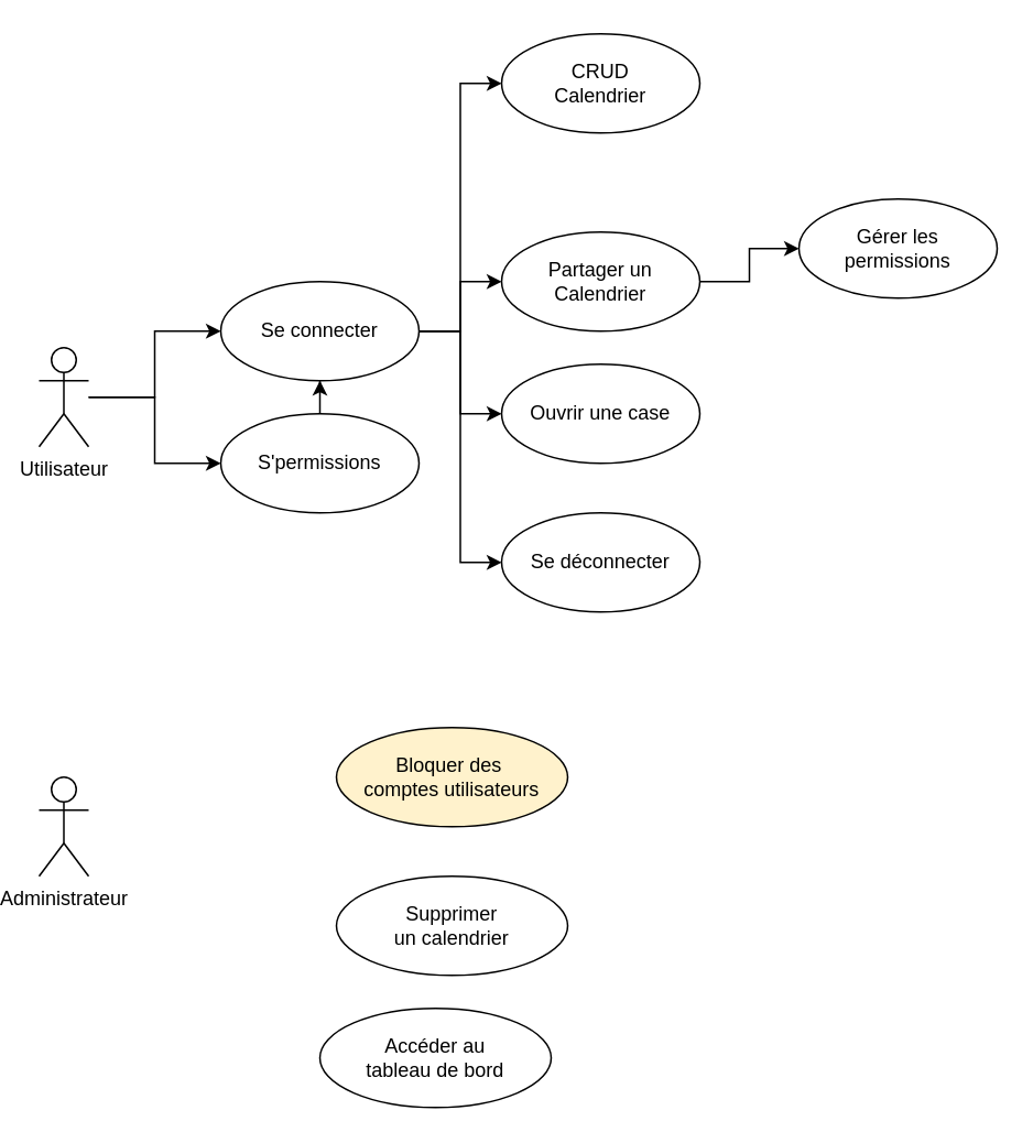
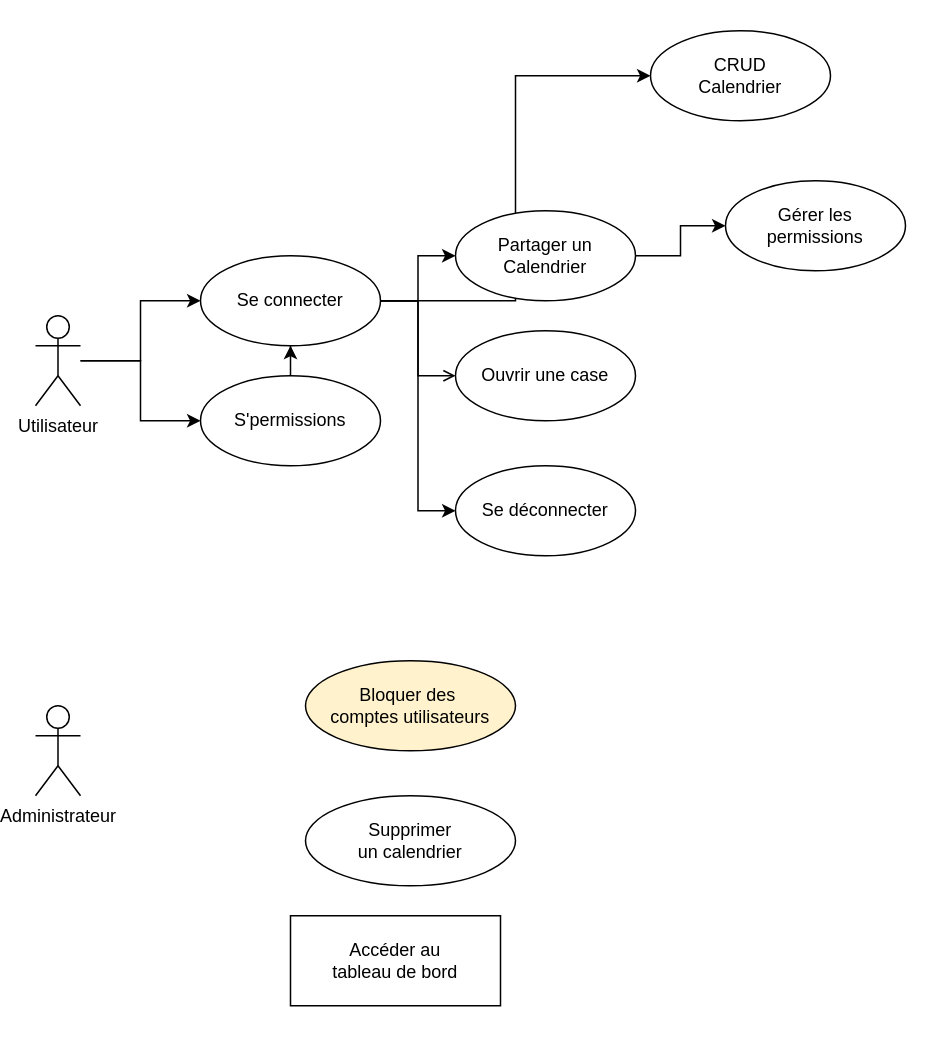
- <mxCell id="12" value="CRUD&lt;div&gt;Calendrier&lt;/div&gt;" style="ellipse;whiteSpace=wrap;html=1;" parent="1" vertex="1"><mxGeometry x="300" y="20" width="120" height="60" as="geometry" /></mxCell>
+ <mxCell id="12" value="CRUD&lt;div&gt;Calendrier&lt;/div&gt;" style="ellipse;whiteSpace=wrap;html=1;" parent="1" vertex="1"><mxGeometry x="430" y="20" width="120" height="60" as="geometry" /></mxCell>
- <mxCell id="9" style="edgeStyle=orthogonalEdgeStyle;rounded=0;orthogonalLoop=1;jettySize=auto;html=1;entryX=0;entryY=0.5;entryDx=0;entryDy=0;" parent="1" source="11" target="13" edge="1"><mxGeometry relative="1" as="geometry" /></mxCell>
+ <mxCell id="9" style="edgeStyle=orthogonalEdgeStyle;rounded=0;orthogonalLoop=1;jettySize=auto;html=1;entryX=0;entryY=0.5;entryDx=0;entryDy=0;endArrow=open;" parent="1" source="11" target="13" edge="1"><mxGeometry relative="1" as="geometry" /></mxCell>
- <mxCell id="21" value="Accéder au&lt;div&gt;tableau de bord&lt;/div&gt;" style="ellipse;whiteSpace=wrap;html=1;" vertex="1" parent="1"><mxGeometry x="190" y="610" width="140" height="60" as="geometry" /></mxCell>
+ <mxCell id="21" value="Accéder au&lt;div&gt;tableau de bord&lt;/div&gt;" style="whiteSpace=wrap;html=1;rounded=0;" vertex="1" parent="1"><mxGeometry x="190" y="610" width="140" height="60" as="geometry" /></mxCell>
